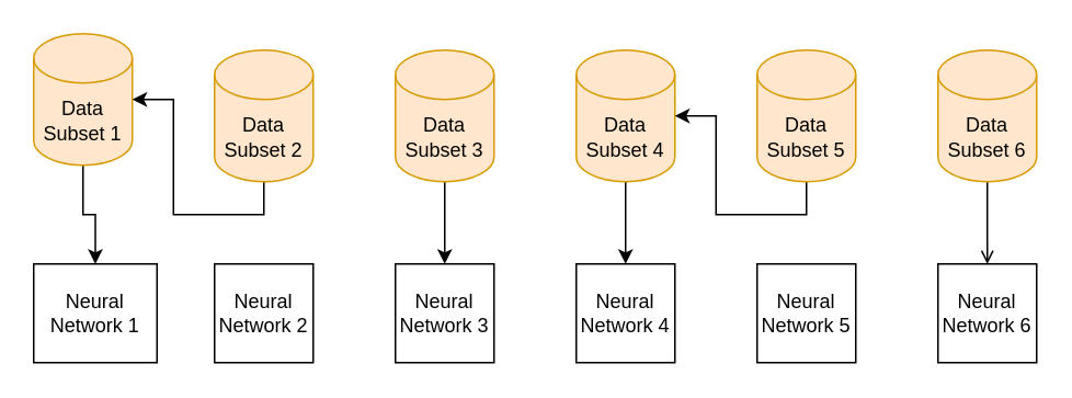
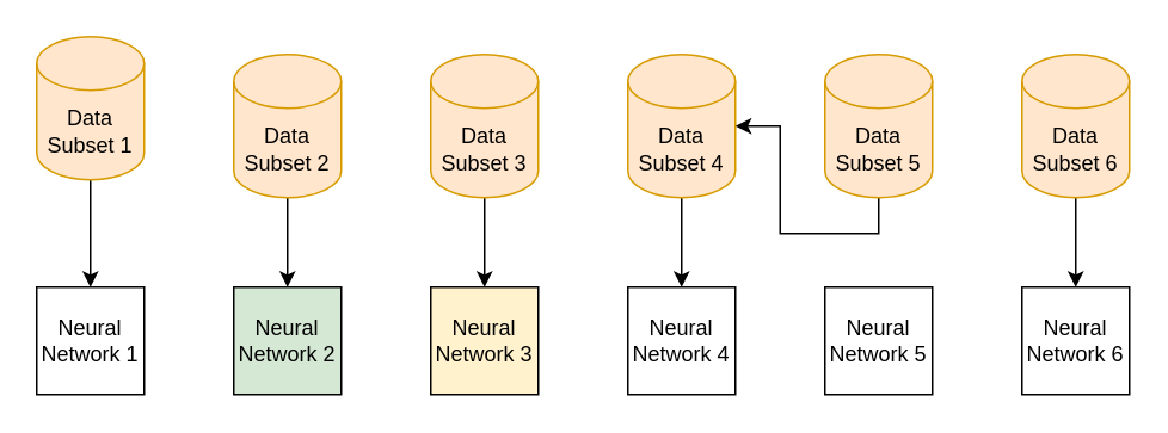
- <mxCell id="4" style="edgeStyle=orthogonalEdgeStyle;rounded=0;orthogonalLoop=1;jettySize=auto;html=1;exitX=0.5;exitY=1;exitDx=0;exitDy=0;exitPerimeter=0;" edge="1" parent="1" source="5" target="3"><mxGeometry relative="1" as="geometry" /></mxCell>
+ <mxCell id="4" style="edgeStyle=orthogonalEdgeStyle;rounded=0;orthogonalLoop=1;jettySize=auto;html=1;exitX=0.5;exitY=1;exitDx=0;exitDy=0;exitPerimeter=0;entryX=0.5;entryY=0;entryDx=0;entryDy=0;" edge="1" parent="1" source="5" target="15"><mxGeometry relative="1" as="geometry" /></mxCell>
- <mxCell id="12" style="edgeStyle=orthogonalEdgeStyle;rounded=0;orthogonalLoop=1;jettySize=auto;html=1;exitX=0.5;exitY=1;exitDx=0;exitDy=0;exitPerimeter=0;entryX=0.5;entryY=0;entryDx=0;entryDy=0;endArrow=open;" edge="1" parent="1" source="13" target="19"><mxGeometry relative="1" as="geometry" /></mxCell>
+ <mxCell id="12" style="edgeStyle=orthogonalEdgeStyle;rounded=0;orthogonalLoop=1;jettySize=auto;html=1;exitX=0.5;exitY=1;exitDx=0;exitDy=0;exitPerimeter=0;entryX=0.5;entryY=0;entryDx=0;entryDy=0;" edge="1" parent="1" source="13" target="19"><mxGeometry relative="1" as="geometry" /></mxCell>
- <mxCell id="14" value="Neural Network 1" style="whiteSpace=wrap;html=1;aspect=fixed;" vertex="1" parent="1"><mxGeometry x="20" y="160" width="75" height="60" as="geometry" /></mxCell>
+ <mxCell id="14" value="Neural Network 1" style="whiteSpace=wrap;html=1;aspect=fixed;" vertex="1" parent="1"><mxGeometry x="20" y="160" width="60" height="60" as="geometry" /></mxCell>
- <mxCell id="15" value="Neural Network 2" style="whiteSpace=wrap;html=1;aspect=fixed;" vertex="1" parent="1"><mxGeometry x="130" y="160" width="60" height="60" as="geometry" /></mxCell>
+ <mxCell id="15" value="Neural Network 2" style="whiteSpace=wrap;html=1;aspect=fixed;fillColor=#d5e8d4;" vertex="1" parent="1"><mxGeometry x="130" y="160" width="60" height="60" as="geometry" /></mxCell>
- <mxCell id="16" value="Neural Network 3" style="whiteSpace=wrap;html=1;aspect=fixed;" vertex="1" parent="1"><mxGeometry x="240" y="160" width="60" height="60" as="geometry" /></mxCell>
+ <mxCell id="16" value="Neural Network 3" style="whiteSpace=wrap;html=1;aspect=fixed;fillColor=#fff2cc;" vertex="1" parent="1"><mxGeometry x="240" y="160" width="60" height="60" as="geometry" /></mxCell>
